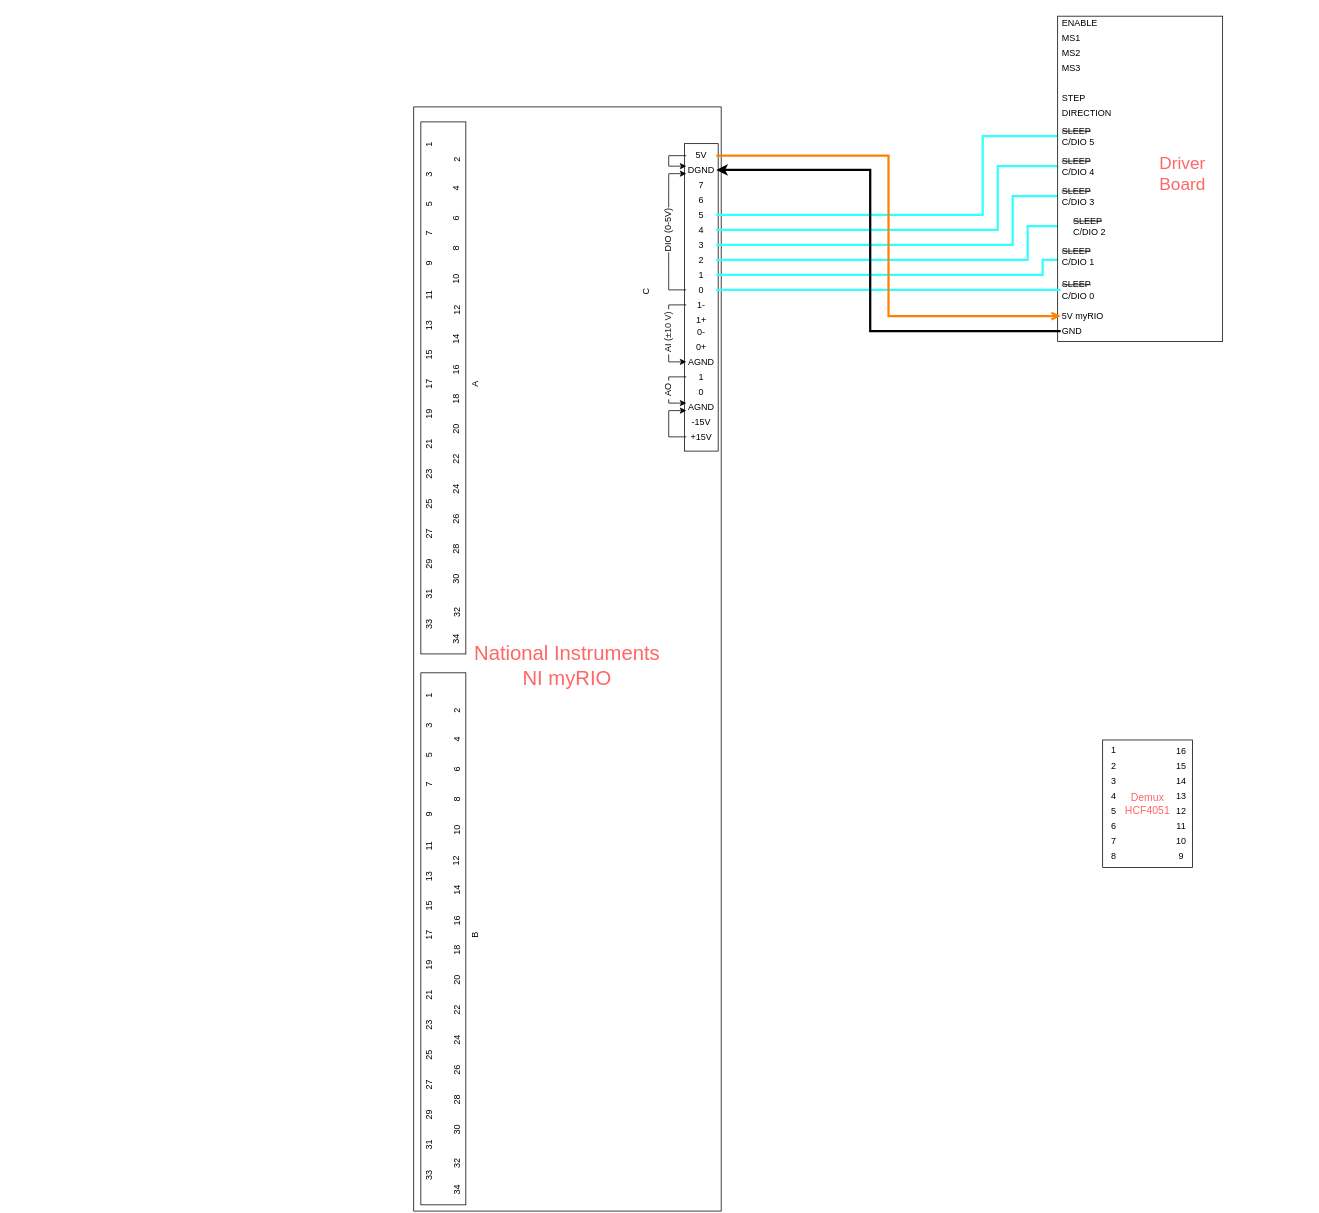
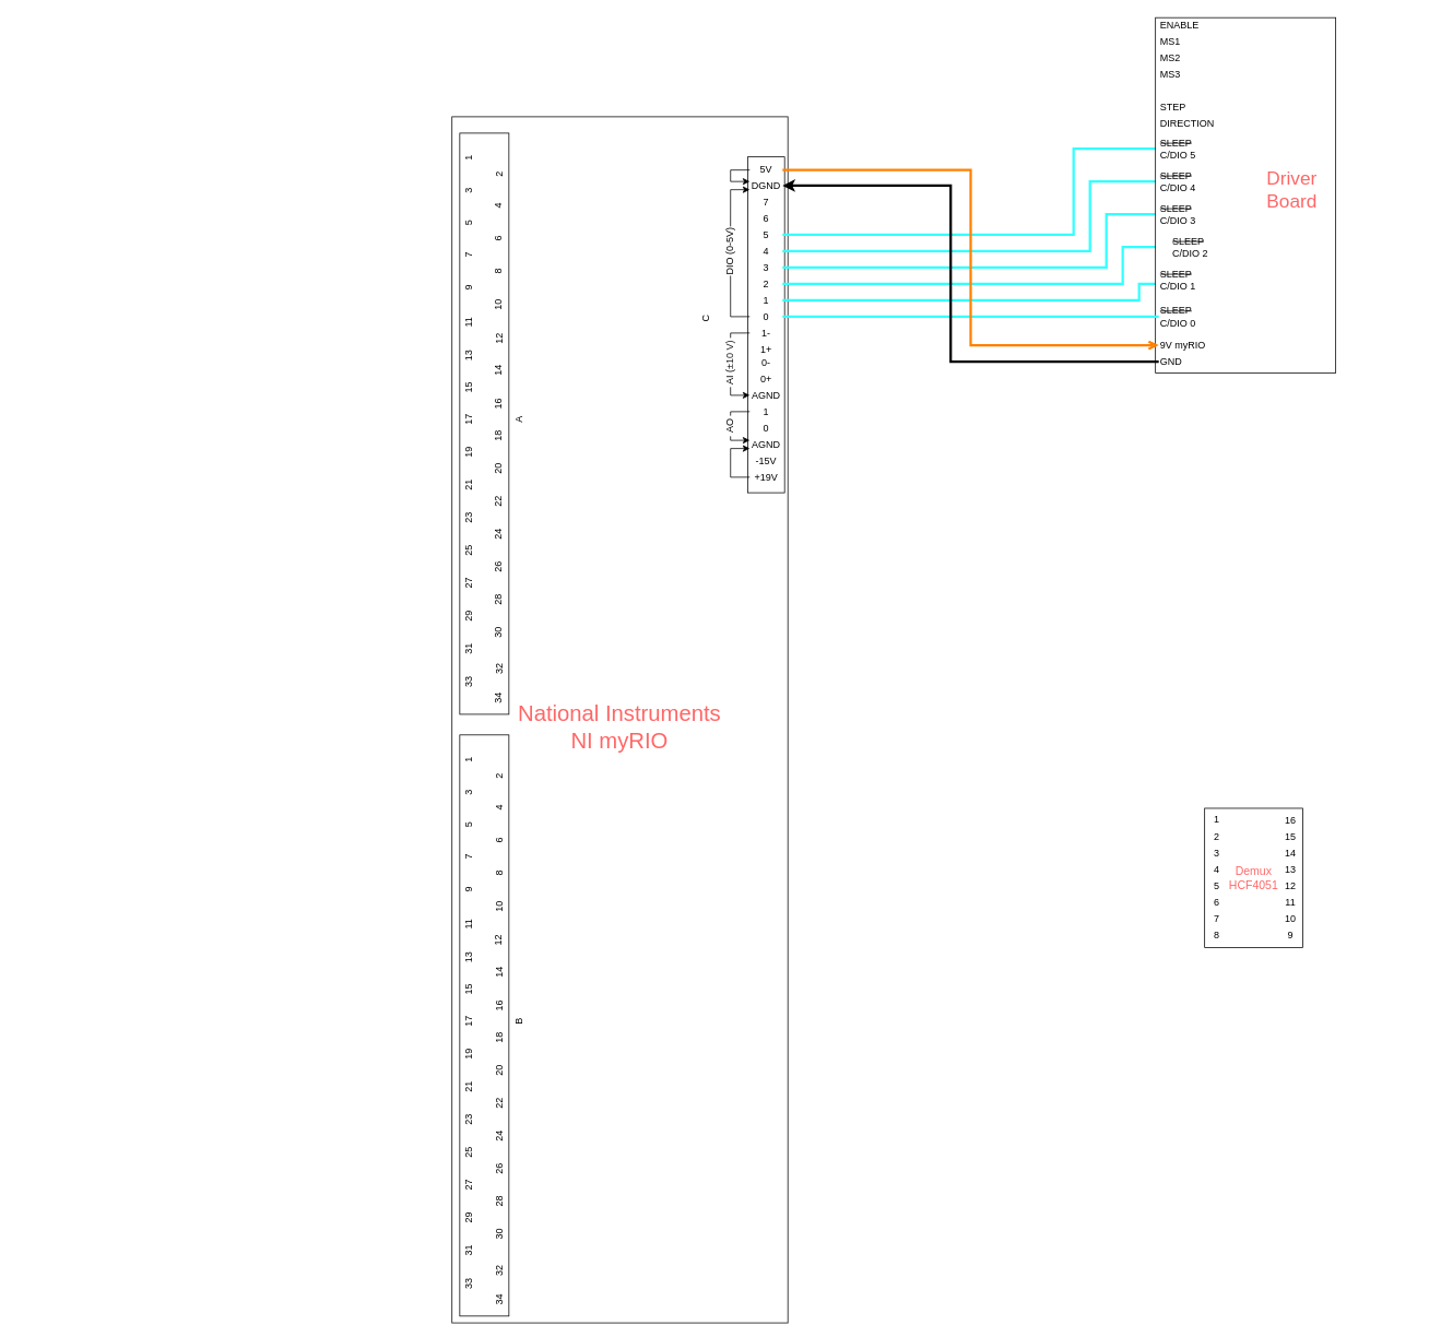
- <mxCell id="118" value="5V myRIO" style="text;html=1;strokeColor=none;fillColor=none;align=left;verticalAlign=middle;whiteSpace=wrap;rounded=0;" vertex="1" parent="114"><mxGeometry x="4" y="390" width="70" height="20" as="geometry" /></mxCell>
+ <mxCell id="118" value="9V myRIO" style="text;html=1;strokeColor=none;fillColor=none;align=left;verticalAlign=middle;whiteSpace=wrap;rounded=0;" vertex="1" parent="114"><mxGeometry x="4" y="390" width="70" height="20" as="geometry" /></mxCell>
- <mxCell id="34" value="+15V" style="text;html=1;strokeColor=none;fillColor=none;align=center;verticalAlign=middle;whiteSpace=wrap;rounded=0;" vertex="1" parent="1"><mxGeometry x="914.75" y="571.75" width="40" height="20" as="geometry" /></mxCell>
+ <mxCell id="34" value="+19V" style="text;html=1;strokeColor=none;fillColor=none;align=center;verticalAlign=middle;whiteSpace=wrap;rounded=0;" vertex="1" parent="1"><mxGeometry x="914.75" y="571.75" width="40" height="20" as="geometry" /></mxCell>
